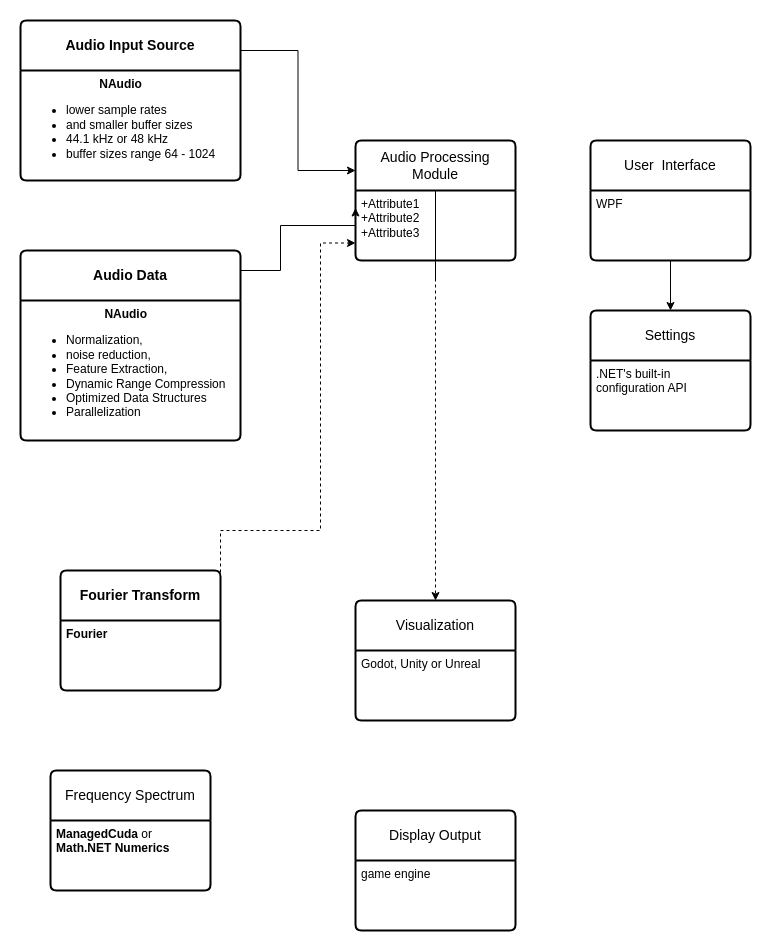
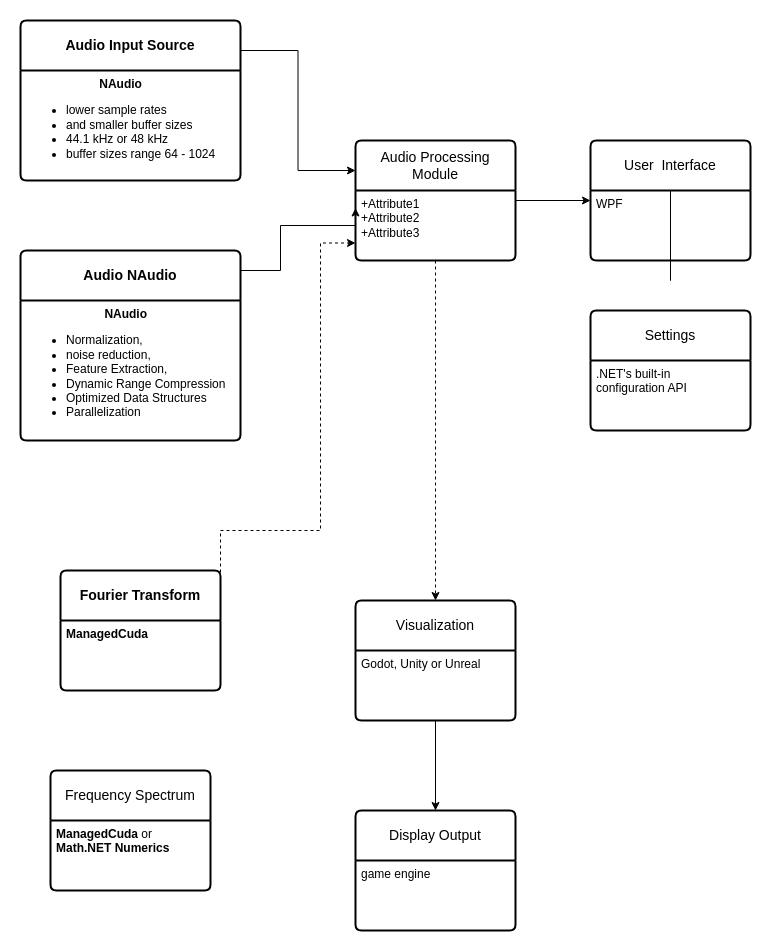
- <mxCell id="14" value="" style="edgeStyle=orthogonalEdgeStyle;rounded=0;orthogonalLoop=1;jettySize=auto;html=1;" edge="1" parent="1" source="15" target="16"><mxGeometry relative="1" as="geometry" /></mxCell>
+ <mxCell id="14" value="" style="edgeStyle=orthogonalEdgeStyle;rounded=0;orthogonalLoop=1;jettySize=auto;html=1;" edge="1" parent="1" source="15" target="23"><mxGeometry relative="1" as="geometry" /></mxCell>
- <mxCell id="4" value="&lt;p&gt;&lt;strong&gt;Audio Data&lt;/strong&gt;&lt;/p&gt;" style="swimlane;childLayout=stackLayout;horizontal=1;startSize=50;horizontalStack=0;rounded=1;fontSize=14;fontStyle=0;strokeWidth=2;resizeParent=0;resizeLast=1;shadow=0;dashed=0;align=center;arcSize=4;whiteSpace=wrap;html=1;" vertex="1" parent="1"><mxGeometry x="20" y="250" width="220" height="190" as="geometry" /></mxCell>
+ <mxCell id="4" value="&lt;p&gt;&lt;strong&gt;Audio NAudio&lt;/strong&gt;&lt;/p&gt;" style="swimlane;childLayout=stackLayout;horizontal=1;startSize=50;horizontalStack=0;rounded=1;fontSize=14;fontStyle=0;strokeWidth=2;resizeParent=0;resizeLast=1;shadow=0;dashed=0;align=center;arcSize=4;whiteSpace=wrap;html=1;" vertex="1" parent="1"><mxGeometry x="20" y="250" width="220" height="190" as="geometry" /></mxCell>
- <mxCell id="22" value="" style="edgeStyle=orthogonalEdgeStyle;rounded=0;orthogonalLoop=1;jettySize=auto;html=1;" edge="1" parent="1" source="23" target="25"><mxGeometry relative="1" as="geometry" /></mxCell>
+ <mxCell id="22" value="" style="edgeStyle=orthogonalEdgeStyle;rounded=0;orthogonalLoop=1;jettySize=auto;html=1;" edge="1" parent="1" source="23" target="24"><mxGeometry relative="1" as="geometry" /></mxCell>
- <mxCell id="7" value="&lt;strong&gt;Fourier&lt;/strong&gt;" style="align=left;strokeColor=none;fillColor=none;spacingLeft=4;fontSize=12;verticalAlign=top;resizable=0;rotatable=0;part=1;html=1;" vertex="1" parent="6"><mxGeometry y="50" width="160" height="70" as="geometry" /></mxCell>
+ <mxCell id="7" value="&lt;strong&gt;ManagedCuda&lt;/strong&gt;" style="align=left;strokeColor=none;fillColor=none;spacingLeft=4;fontSize=12;verticalAlign=top;resizable=0;rotatable=0;part=1;html=1;" vertex="1" parent="6"><mxGeometry y="50" width="160" height="70" as="geometry" /></mxCell>
+ <mxCell id="21" style="edgeStyle=orthogonalEdgeStyle;rounded=0;orthogonalLoop=1;jettySize=auto;html=1;exitX=0.5;exitY=1;exitDx=0;exitDy=0;entryX=0.5;entryY=0;entryDx=0;entryDy=0;" edge="1" parent="1" source="11" target="12"><mxGeometry relative="1" as="geometry" /></mxCell>
